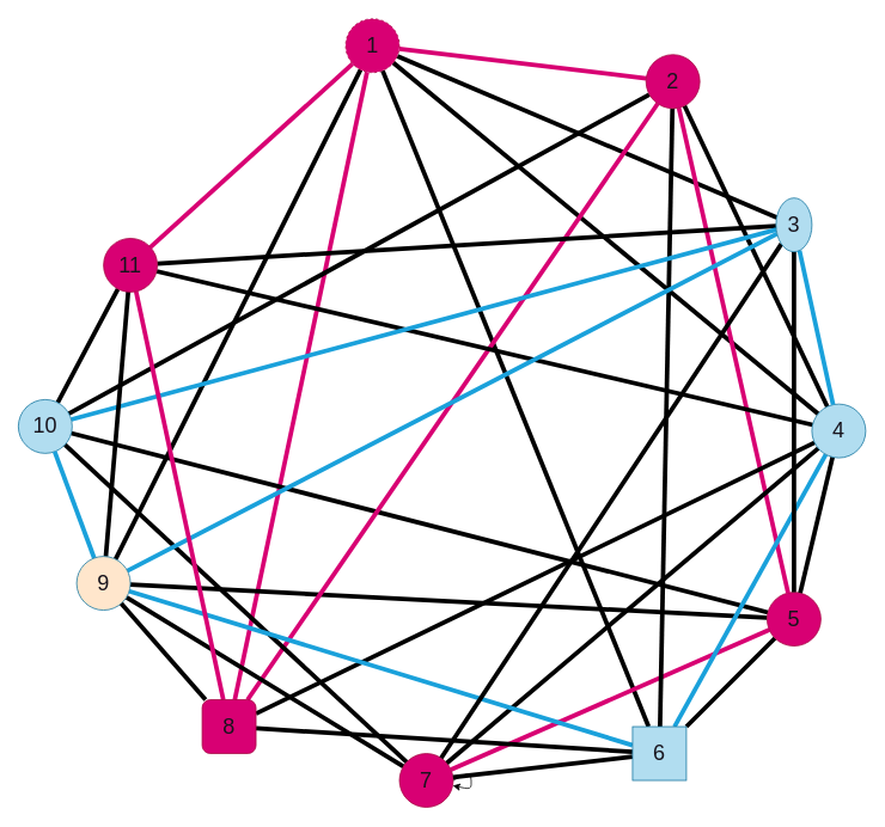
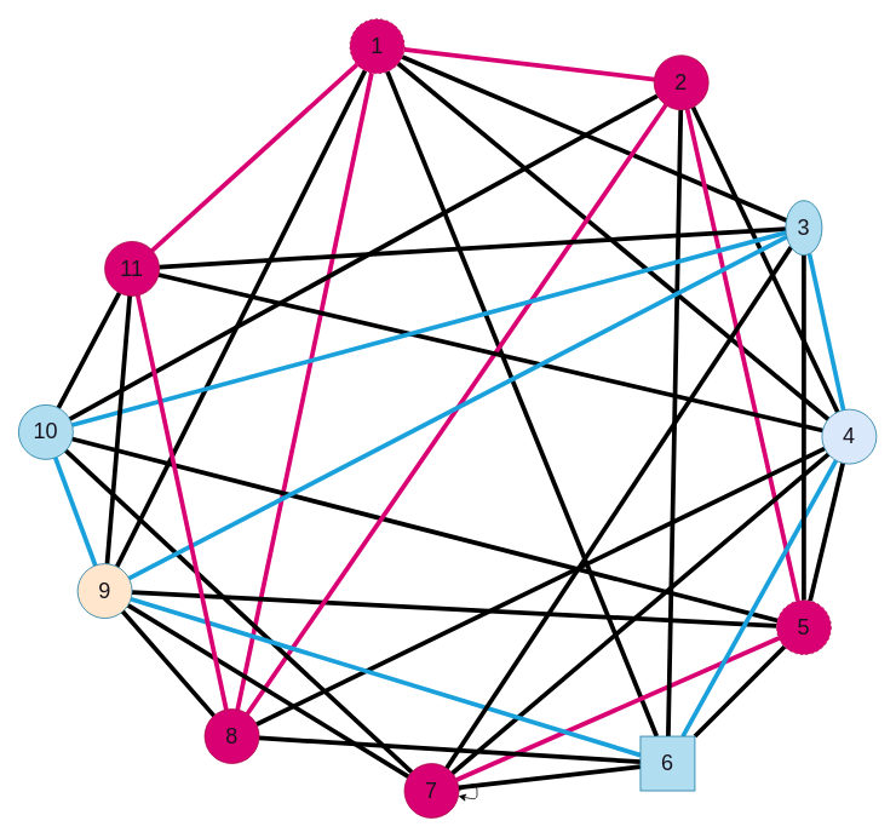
- <mxCell id="29" value="&lt;font style=&quot;font-size: 24px;&quot; color=&quot;#18141d&quot;&gt;4&lt;/font&gt;" style="ellipse;whiteSpace=wrap;html=1;aspect=fixed;fillColor=#b1ddf0;strokeColor=#10739e;" parent="1" vertex="1"><mxGeometry x="905" y="450" width="60" height="60" as="geometry" /></mxCell>
+ <mxCell id="29" value="&lt;font style=&quot;font-size: 24px;&quot; color=&quot;#18141d&quot;&gt;4&lt;/font&gt;" style="ellipse;whiteSpace=wrap;html=1;aspect=fixed;fillColor=#dae8fc;strokeColor=#10739e;" parent="1" vertex="1"><mxGeometry x="905" y="450" width="60" height="60" as="geometry" /></mxCell>
- <mxCell id="14" value="&lt;font style=&quot;font-size: 24px;&quot; color=&quot;#18141d&quot;&gt;5&lt;/font&gt;" style="ellipse;whiteSpace=wrap;html=1;aspect=fixed;fillColor=#d80073;strokeColor=#A50040;fontColor=#ffffff;" parent="1" vertex="1"><mxGeometry x="855" y="660" width="60" height="60" as="geometry" /></mxCell>
+ <mxCell id="14" value="&lt;font style=&quot;font-size: 24px;&quot; color=&quot;#18141d&quot;&gt;5&lt;/font&gt;" style="ellipse;whiteSpace=wrap;html=1;aspect=fixed;fillColor=#d80073;strokeColor=#A50040;fontColor=#ffffff;dashed=1;" parent="1" vertex="1"><mxGeometry x="855" y="660" width="60" height="60" as="geometry" /></mxCell>
- <mxCell id="48" value="&lt;font style=&quot;font-size: 24px;&quot; color=&quot;#18141d&quot;&gt;8&lt;/font&gt;" style="whiteSpace=wrap;html=1;aspect=fixed;fillColor=#d80073;strokeColor=#A50040;fontColor=#ffffff;rounded=1;" parent="1" vertex="1"><mxGeometry x="225" y="780" width="60" height="60" as="geometry" /></mxCell>
+ <mxCell id="48" value="&lt;font style=&quot;font-size: 24px;&quot; color=&quot;#18141d&quot;&gt;8&lt;/font&gt;" style="ellipse;whiteSpace=wrap;html=1;aspect=fixed;fillColor=#d80073;strokeColor=#A50040;fontColor=#ffffff;" parent="1" vertex="1"><mxGeometry x="225" y="780" width="60" height="60" as="geometry" /></mxCell>
